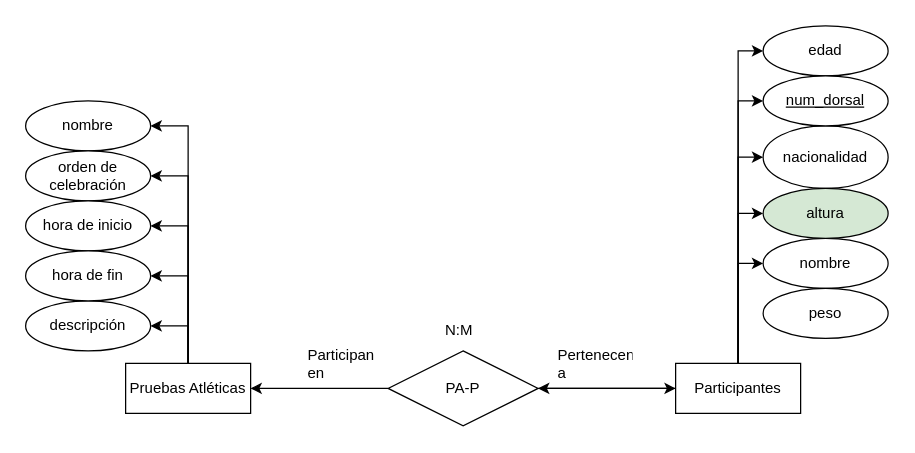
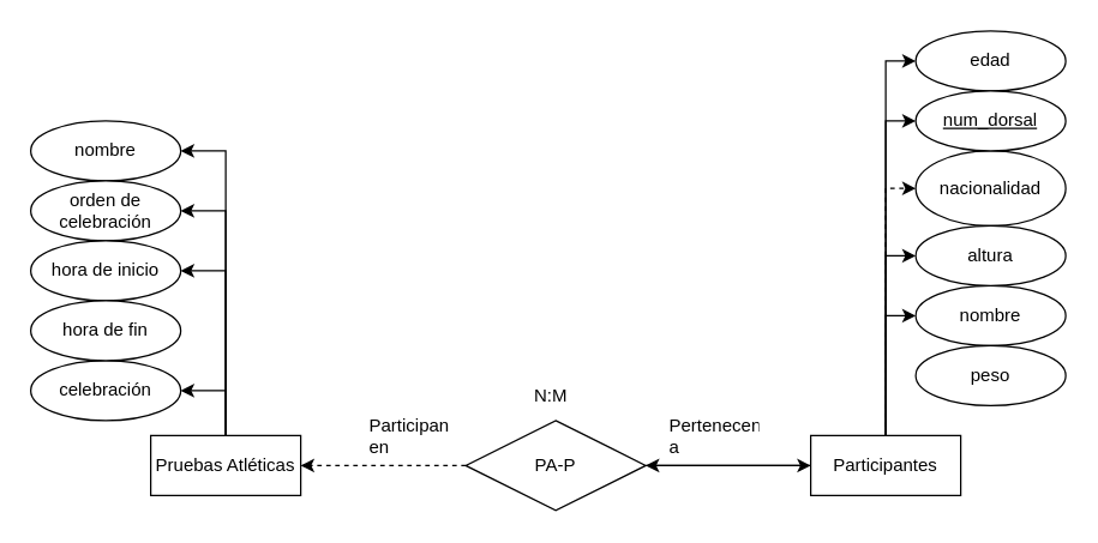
- <mxCell id="3" style="edgeStyle=orthogonalEdgeStyle;rounded=0;orthogonalLoop=1;jettySize=auto;html=1;entryX=0;entryY=0.5;entryDx=0;entryDy=0;exitX=0.5;exitY=0;exitDx=0;exitDy=0;" edge="1" parent="1" source="31" target="18"><mxGeometry relative="1" as="geometry"><mxPoint x="590" y="290" as="sourcePoint" /></mxGeometry></mxCell>
+ <mxCell id="3" style="edgeStyle=orthogonalEdgeStyle;rounded=0;orthogonalLoop=1;jettySize=auto;html=1;entryX=0;entryY=0.5;entryDx=0;entryDy=0;exitX=0.5;exitY=0;exitDx=0;exitDy=0;dashed=1;" edge="1" parent="1" source="31" target="18"><mxGeometry relative="1" as="geometry"><mxPoint x="590" y="290" as="sourcePoint" /></mxGeometry></mxCell>
- <mxCell id="21" value="altura" style="ellipse;whiteSpace=wrap;html=1;align=center;fillColor=#d5e8d4;" parent="1" vertex="1"><mxGeometry x="610" y="150" width="100" height="40" as="geometry" /></mxCell>
+ <mxCell id="21" value="altura" style="ellipse;whiteSpace=wrap;html=1;align=center;" parent="1" vertex="1"><mxGeometry x="610" y="150" width="100" height="40" as="geometry" /></mxCell>
- <mxCell id="14" style="edgeStyle=orthogonalEdgeStyle;rounded=0;orthogonalLoop=1;jettySize=auto;html=1;entryX=1;entryY=0.5;entryDx=0;entryDy=0;" edge="1" parent="1" source="16" target="26"><mxGeometry relative="1" as="geometry" /></mxCell>
- <mxCell id="24" value="descripción" style="ellipse;whiteSpace=wrap;html=1;align=center;" parent="1" vertex="1"><mxGeometry x="20" y="240" width="100" height="40" as="geometry" /></mxCell>
+ <mxCell id="24" value="celebración" style="ellipse;whiteSpace=wrap;html=1;align=center;" parent="1" vertex="1"><mxGeometry x="20" y="240" width="100" height="40" as="geometry" /></mxCell>
- <mxCell id="9" value="" style="edgeStyle=orthogonalEdgeStyle;rounded=0;orthogonalLoop=1;jettySize=auto;html=1;" parent="1" source="10" target="16" edge="1"><mxGeometry relative="1" as="geometry" /></mxCell>
+ <mxCell id="9" value="" style="edgeStyle=orthogonalEdgeStyle;rounded=0;orthogonalLoop=1;jettySize=auto;html=1;dashed=1;" parent="1" source="10" target="16" edge="1"><mxGeometry relative="1" as="geometry" /></mxCell>
